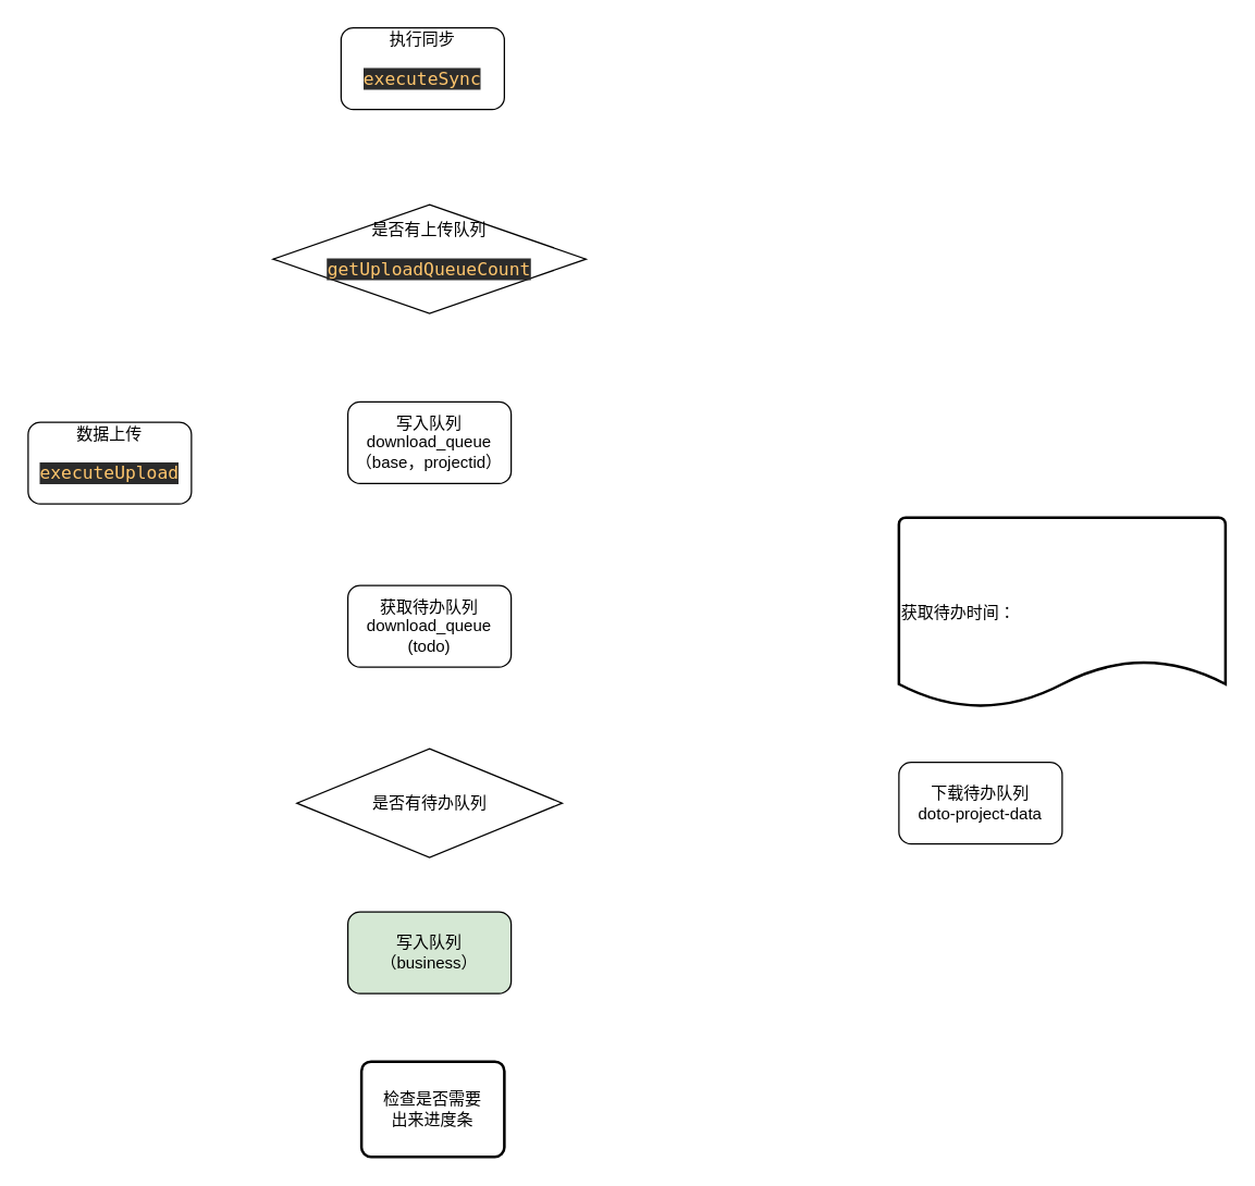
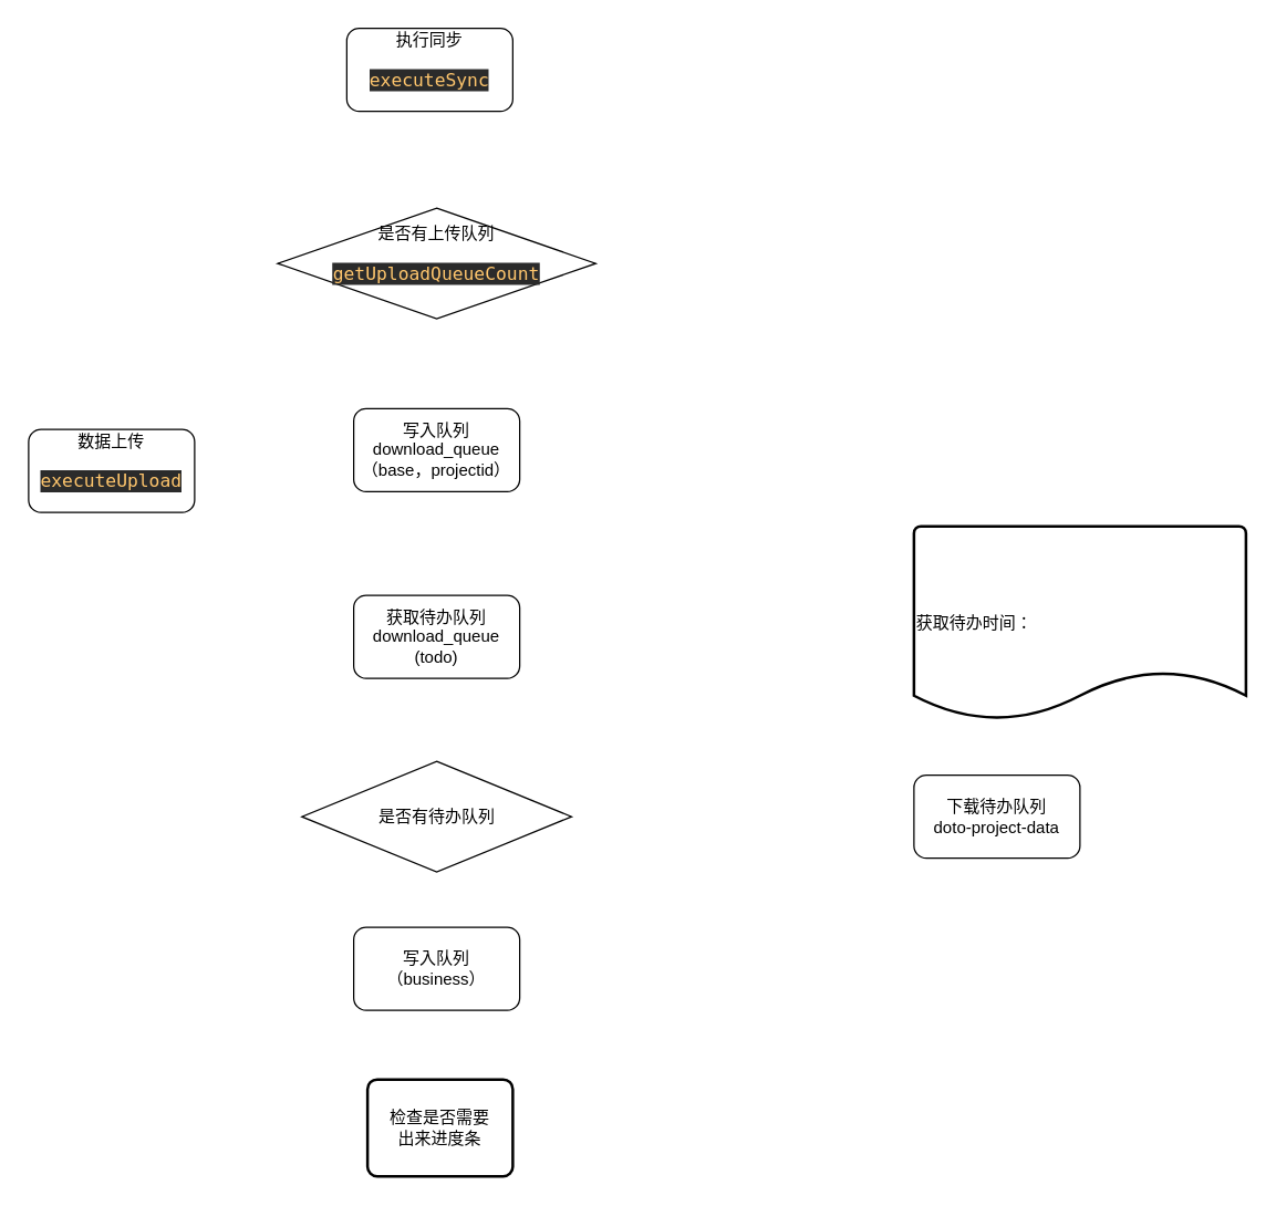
- <mxCell id="9" value="写入队列&lt;br&gt;（business）" style="rounded=1;whiteSpace=wrap;html=1;fillColor=#d5e8d4;" vertex="1" parent="1"><mxGeometry x="255" y="670" width="120" height="60" as="geometry" /></mxCell>
+ <mxCell id="9" value="写入队列&lt;br&gt;（business）" style="rounded=1;whiteSpace=wrap;html=1;" vertex="1" parent="1"><mxGeometry x="255" y="670" width="120" height="60" as="geometry" /></mxCell>
